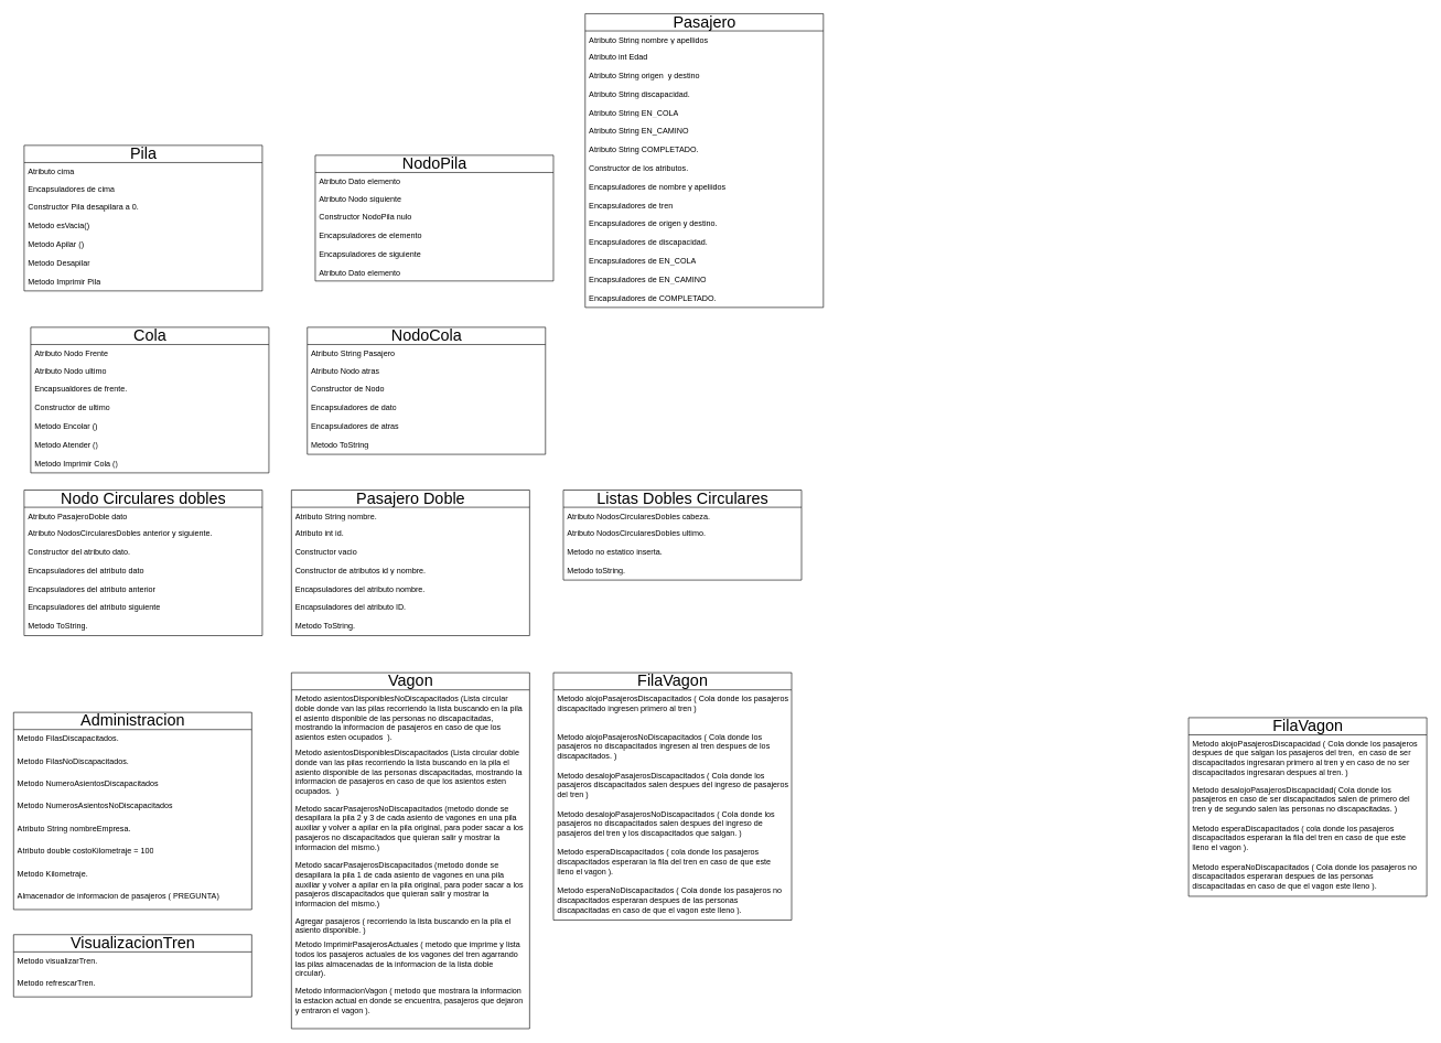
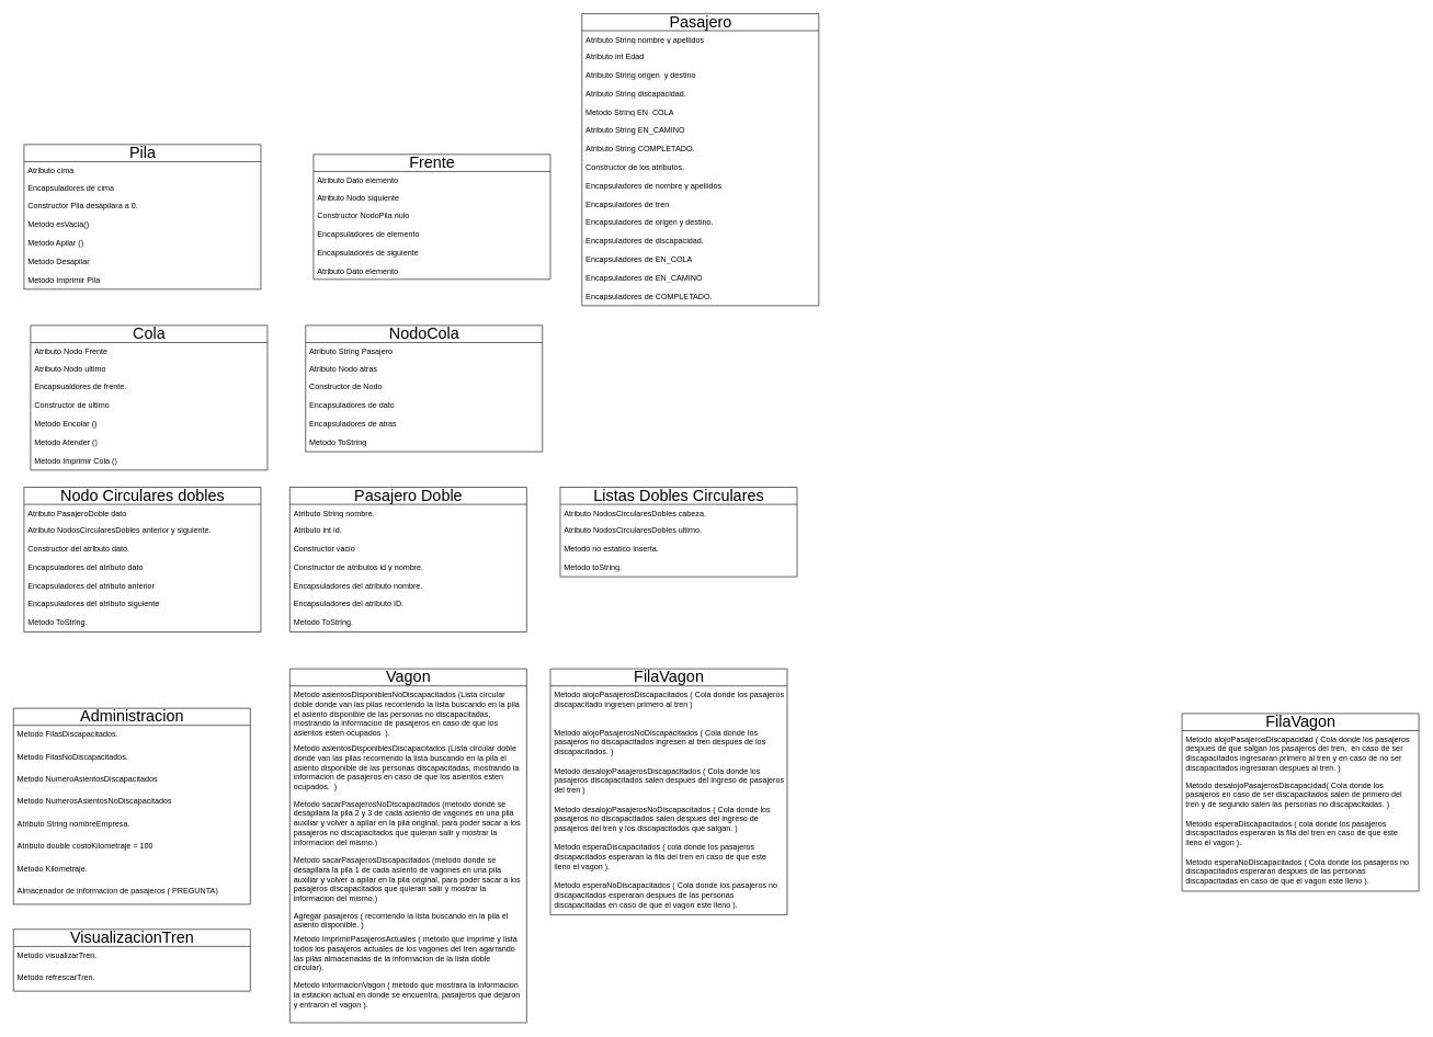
- <mxCell id="23" value="Atributo String EN_COLA" style="text;strokeColor=none;fillColor=none;align=left;verticalAlign=top;spacingLeft=4;spacingRight=4;overflow=hidden;rotatable=0;points=[[0,0.5],[1,0.5]];portConstraint=eastwest;whiteSpace=wrap;html=1;" vertex="1" parent="18"><mxGeometry y="136" width="360" height="28" as="geometry" /></mxCell>
+ <mxCell id="23" value="Metodo String EN_COLA" style="text;strokeColor=none;fillColor=none;align=left;verticalAlign=top;spacingLeft=4;spacingRight=4;overflow=hidden;rotatable=0;points=[[0,0.5],[1,0.5]];portConstraint=eastwest;whiteSpace=wrap;html=1;" vertex="1" parent="18"><mxGeometry y="136" width="360" height="28" as="geometry" /></mxCell>
- <mxCell id="11" value="&lt;span style=&quot;font-size: 24px;&quot;&gt;NodoPila&lt;/span&gt;" style="swimlane;fontStyle=0;childLayout=stackLayout;horizontal=1;startSize=26;fillColor=none;horizontalStack=0;resizeParent=1;resizeParentMax=0;resizeLast=0;collapsible=1;marginBottom=0;html=1;" parent="1" vertex="1"><mxGeometry x="476" y="234" width="360" height="190" as="geometry" /></mxCell>
+ <mxCell id="11" value="&lt;span style=&quot;font-size: 24px;&quot;&gt;Frente&lt;/span&gt;" style="swimlane;fontStyle=0;childLayout=stackLayout;horizontal=1;startSize=26;fillColor=none;horizontalStack=0;resizeParent=1;resizeParentMax=0;resizeLast=0;collapsible=1;marginBottom=0;html=1;" parent="1" vertex="1"><mxGeometry x="476" y="234" width="360" height="190" as="geometry" /></mxCell>
